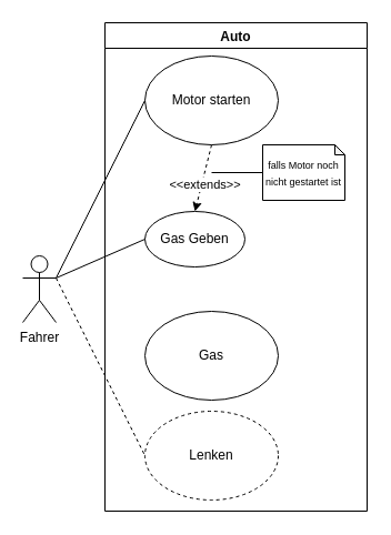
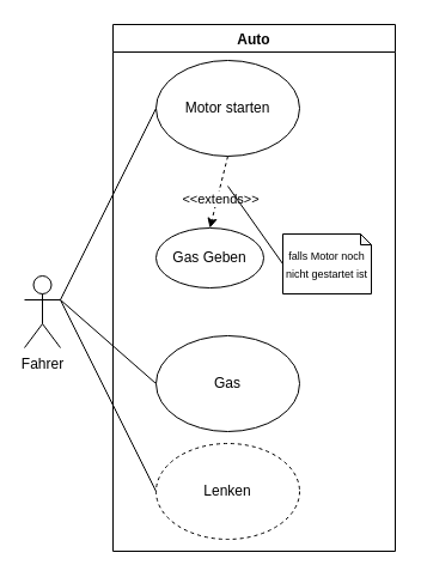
- <mxCell id="9" value="&lt;font style=&quot;font-size: 9px&quot;&gt;falls Motor noch nicht gestartet ist&lt;/font&gt;" style="shape=note;whiteSpace=wrap;html=1;backgroundOutline=1;darkOpacity=0.05;size=9;" parent="2" vertex="1"><mxGeometry x="142" y="110" width="74" height="50" as="geometry" /></mxCell>
+ <mxCell id="9" value="&lt;font style=&quot;font-size: 9px&quot;&gt;falls Motor noch nicht gestartet ist&lt;/font&gt;" style="shape=note;whiteSpace=wrap;html=1;backgroundOutline=1;darkOpacity=0.05;size=9;" parent="2" vertex="1"><mxGeometry x="142" y="175" width="74" height="50" as="geometry" /></mxCell>
- <mxCell id="12" value="" style="endArrow=none;html=1;rounded=0;entryX=0;entryY=0.5;entryDx=0;entryDy=0;exitX=1;exitY=0.333;exitDx=0;exitDy=0;exitPerimeter=0;" parent="1" source="10" target="4" edge="1"><mxGeometry width="50" height="50" relative="1" as="geometry"><mxPoint x="10" y="260" as="sourcePoint" /><mxPoint x="154" y="160" as="targetPoint" /></mxGeometry></mxCell>
+ <mxCell id="13" value="" style="endArrow=none;html=1;rounded=0;entryX=0;entryY=0.5;entryDx=0;entryDy=0;exitX=1;exitY=0.333;exitDx=0;exitDy=0;exitPerimeter=0;" parent="1" source="10" target="5" edge="1"><mxGeometry width="50" height="50" relative="1" as="geometry"><mxPoint x="20" y="270" as="sourcePoint" /><mxPoint x="164" y="170" as="targetPoint" /></mxGeometry></mxCell>
- <mxCell id="14" value="" style="endArrow=none;html=1;rounded=0;entryX=0;entryY=0.5;entryDx=0;entryDy=0;exitX=1;exitY=0.333;exitDx=0;exitDy=0;exitPerimeter=0;dashed=1;" parent="1" source="10" target="6" edge="1"><mxGeometry width="50" height="50" relative="1" as="geometry"><mxPoint x="30" y="280" as="sourcePoint" /><mxPoint x="174" y="180" as="targetPoint" /></mxGeometry></mxCell>
+ <mxCell id="14" value="" style="endArrow=none;html=1;rounded=0;entryX=0;entryY=0.5;entryDx=0;entryDy=0;exitX=1;exitY=0.333;exitDx=0;exitDy=0;exitPerimeter=0;" parent="1" source="10" target="6" edge="1"><mxGeometry width="50" height="50" relative="1" as="geometry"><mxPoint x="30" y="280" as="sourcePoint" /><mxPoint x="174" y="180" as="targetPoint" /></mxGeometry></mxCell>
